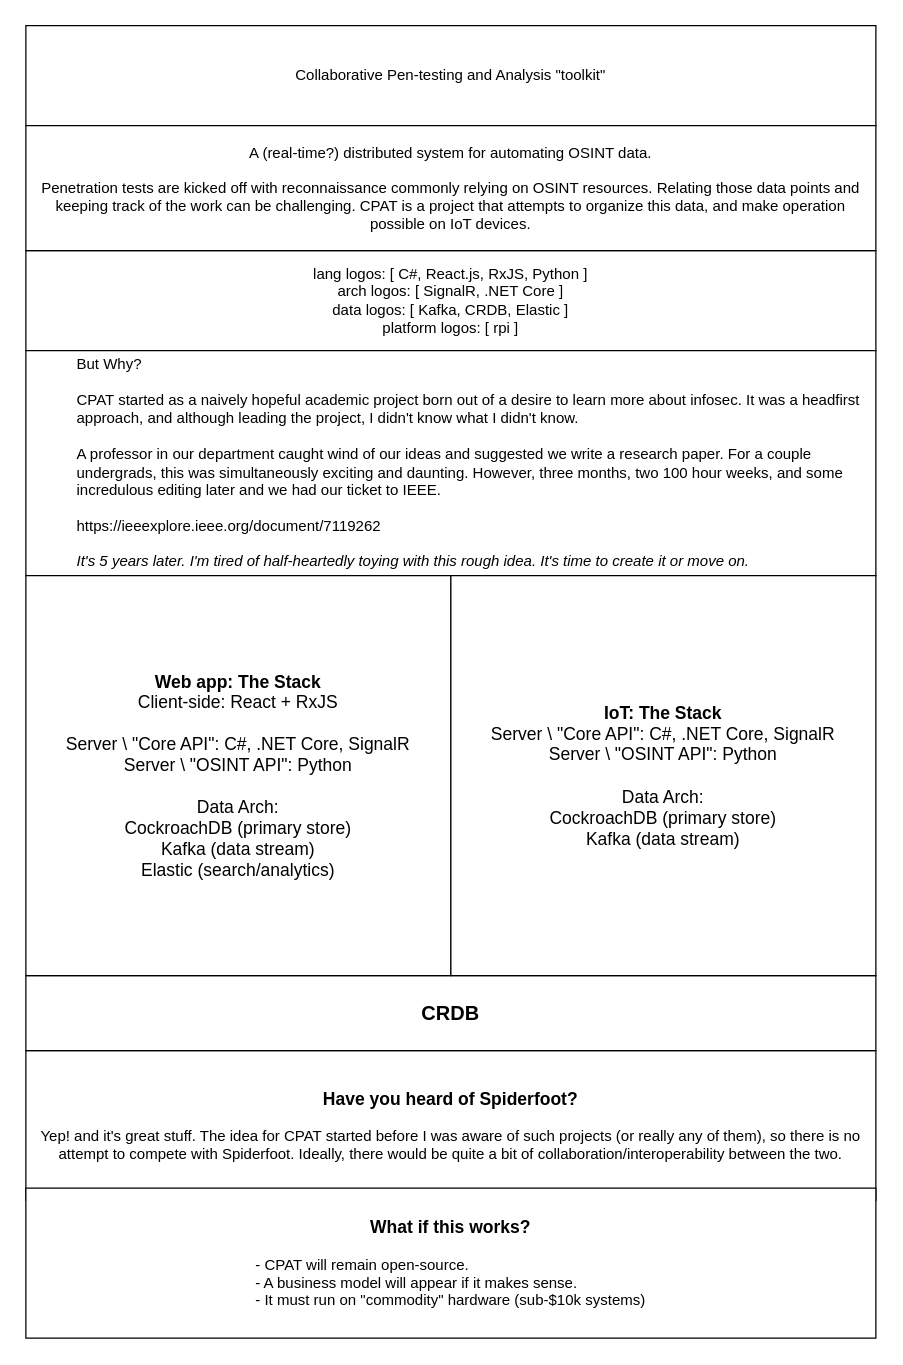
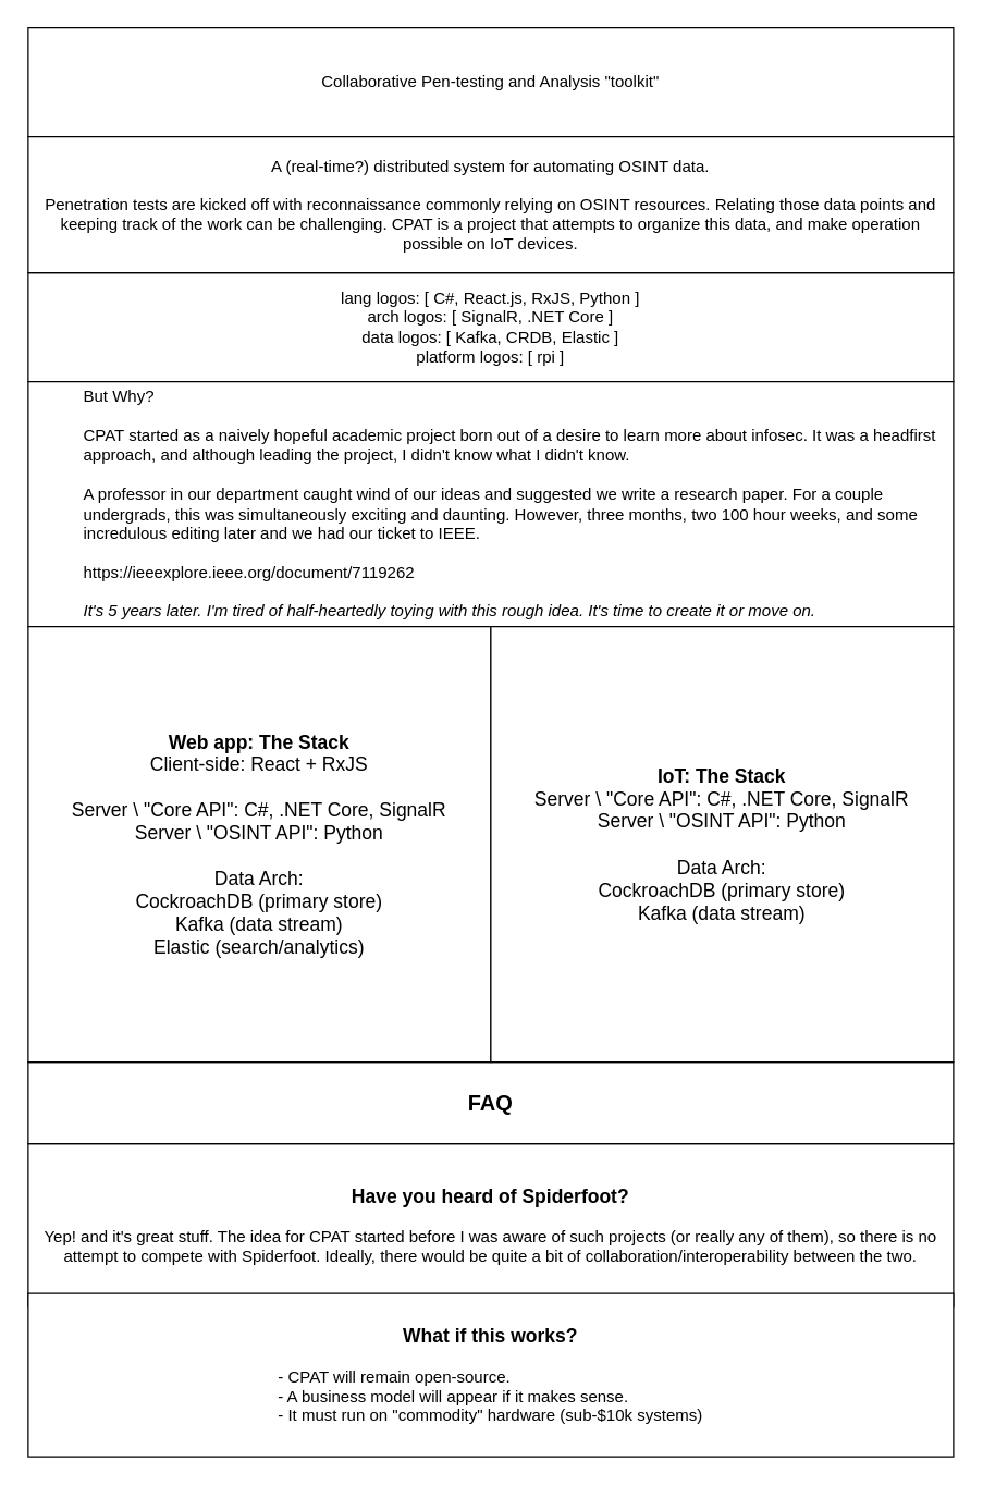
- <mxCell id="7" value="&lt;b&gt;&lt;font style=&quot;font-size: 16px&quot;&gt;CRDB&lt;/font&gt;&lt;/b&gt;" style="rounded=0;whiteSpace=wrap;html=1;" vertex="1" parent="1"><mxGeometry x="20" y="780" width="680" height="60" as="geometry" /></mxCell>
+ <mxCell id="7" value="&lt;b&gt;&lt;font style=&quot;font-size: 16px&quot;&gt;FAQ&lt;/font&gt;&lt;/b&gt;" style="rounded=0;whiteSpace=wrap;html=1;" vertex="1" parent="1"><mxGeometry x="20" y="780" width="680" height="60" as="geometry" /></mxCell>
